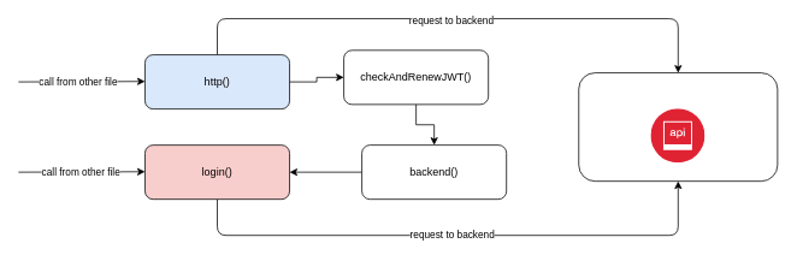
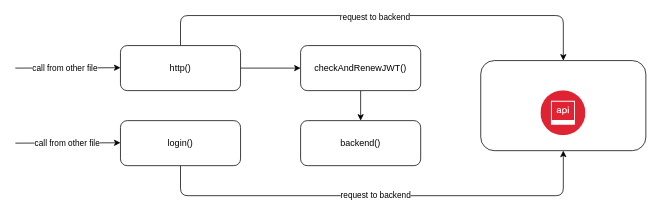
- <mxCell id="10" value="checkAndRenewJWT()" style="rounded=1;whiteSpace=wrap;html=1;" parent="1" vertex="1"><mxGeometry x="380" y="55" width="160" height="60" as="geometry" /></mxCell>
+ <mxCell id="10" value="checkAndRenewJWT()" style="rounded=1;whiteSpace=wrap;html=1;" parent="1" vertex="1"><mxGeometry x="400" y="60" width="160" height="60" as="geometry" /></mxCell>
- <mxCell id="5" value="http()" style="rounded=1;whiteSpace=wrap;html=1;fillColor=#dae8fc;" parent="1" vertex="1"><mxGeometry x="160" y="60" width="160" height="60" as="geometry" /></mxCell>
+ <mxCell id="5" value="http()" style="rounded=1;whiteSpace=wrap;html=1;" parent="1" vertex="1"><mxGeometry x="160" y="60" width="160" height="60" as="geometry" /></mxCell>
- <mxCell id="8" value="login()" style="rounded=1;whiteSpace=wrap;html=1;fillColor=#f8cecc;" parent="1" vertex="1"><mxGeometry x="160" y="160" width="160" height="60" as="geometry" /></mxCell>
+ <mxCell id="8" value="login()" style="rounded=1;whiteSpace=wrap;html=1;" parent="1" vertex="1"><mxGeometry x="160" y="160" width="160" height="60" as="geometry" /></mxCell>
- <mxCell id="15" style="edgeStyle=orthogonalEdgeStyle;rounded=0;orthogonalLoop=1;jettySize=auto;html=1;exitX=0;exitY=0.5;exitDx=0;exitDy=0;entryX=1;entryY=0.5;entryDx=0;entryDy=0;" parent="1" source="16" target="8" edge="1"><mxGeometry relative="1" as="geometry" /></mxCell>
